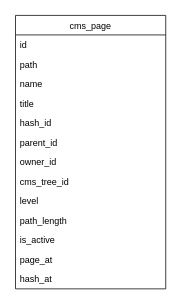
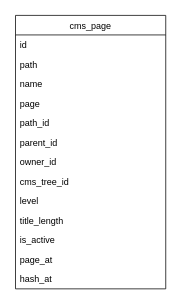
- <mxCell id="6" value="title" style="text;strokeColor=none;fillColor=none;align=left;verticalAlign=top;spacingLeft=4;spacingRight=4;overflow=hidden;rotatable=0;points=[[0,0.5],[1,0.5]];portConstraint=eastwest;" vertex="1" parent="2"><mxGeometry y="104" width="200" height="26" as="geometry" /></mxCell>
+ <mxCell id="6" value="page" style="text;strokeColor=none;fillColor=none;align=left;verticalAlign=top;spacingLeft=4;spacingRight=4;overflow=hidden;rotatable=0;points=[[0,0.5],[1,0.5]];portConstraint=eastwest;" vertex="1" parent="2"><mxGeometry y="104" width="200" height="26" as="geometry" /></mxCell>
- <mxCell id="7" value="hash_id" style="text;strokeColor=none;fillColor=none;align=left;verticalAlign=top;spacingLeft=4;spacingRight=4;overflow=hidden;rotatable=0;points=[[0,0.5],[1,0.5]];portConstraint=eastwest;" vertex="1" parent="2"><mxGeometry y="130" width="200" height="26" as="geometry" /></mxCell>
+ <mxCell id="7" value="path_id" style="text;strokeColor=none;fillColor=none;align=left;verticalAlign=top;spacingLeft=4;spacingRight=4;overflow=hidden;rotatable=0;points=[[0,0.5],[1,0.5]];portConstraint=eastwest;" vertex="1" parent="2"><mxGeometry y="130" width="200" height="26" as="geometry" /></mxCell>
- <mxCell id="12" value="path_length" style="text;strokeColor=none;fillColor=none;align=left;verticalAlign=top;spacingLeft=4;spacingRight=4;overflow=hidden;rotatable=0;points=[[0,0.5],[1,0.5]];portConstraint=eastwest;" vertex="1" parent="2"><mxGeometry y="260" width="200" height="26" as="geometry" /></mxCell>
+ <mxCell id="12" value="title_length" style="text;strokeColor=none;fillColor=none;align=left;verticalAlign=top;spacingLeft=4;spacingRight=4;overflow=hidden;rotatable=0;points=[[0,0.5],[1,0.5]];portConstraint=eastwest;" vertex="1" parent="2"><mxGeometry y="260" width="200" height="26" as="geometry" /></mxCell>
